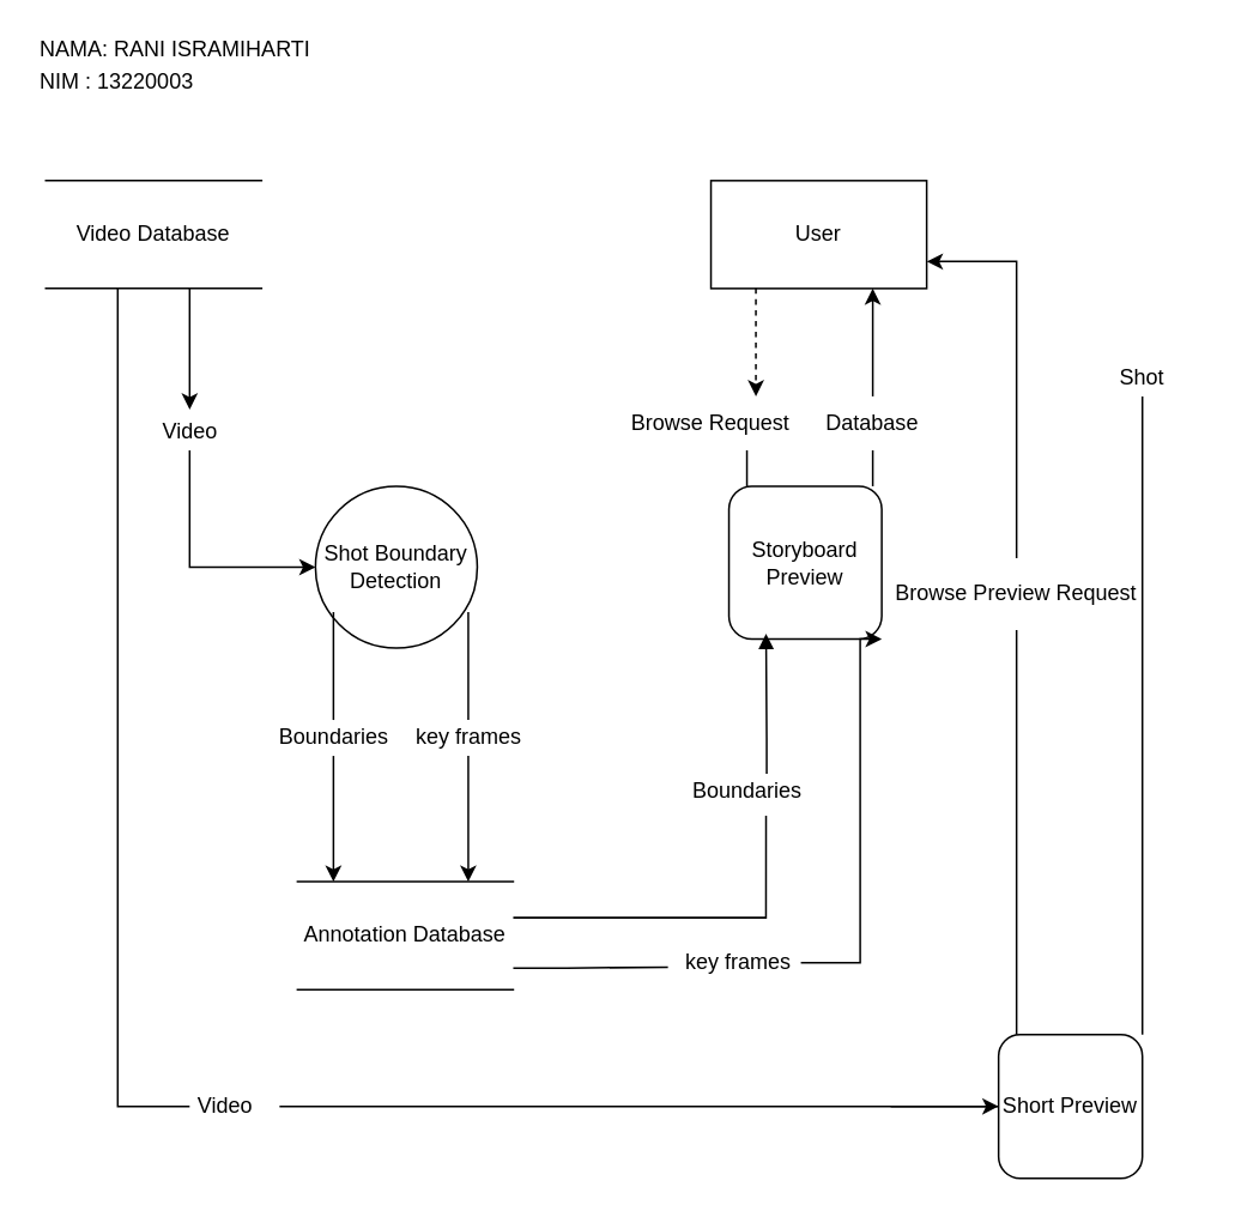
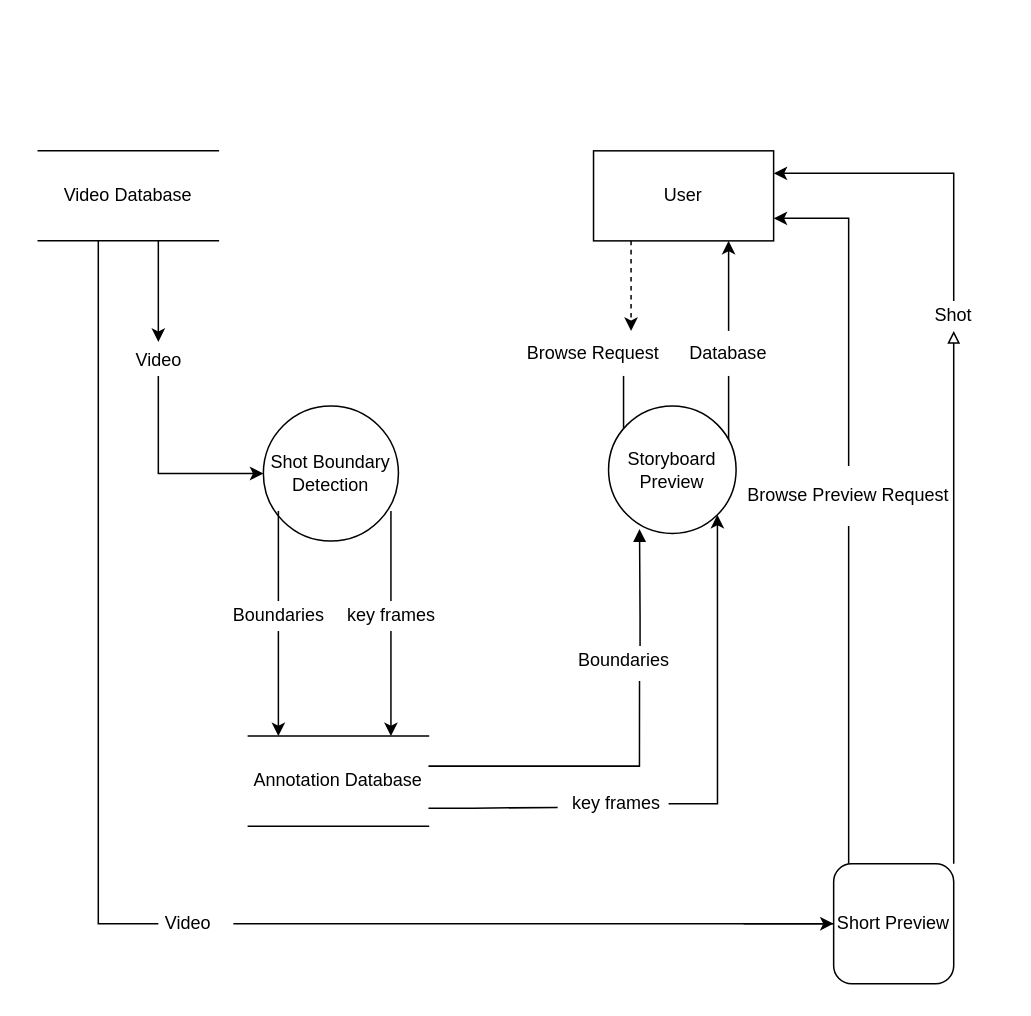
- <mxCell id="39" value="&lt;p style=&quot;line-height: 1.5&quot;&gt;NAMA: RANI ISRAMIHARTI&lt;br style=&quot;font-size: 13px&quot;&gt;NIM : 13220003&lt;/p&gt;" style="text;html=1;strokeColor=none;fillColor=none;align=left;verticalAlign=middle;whiteSpace=wrap;rounded=0;" vertex="1" parent="1"><mxGeometry x="20" y="20" width="215" height="30" as="geometry" /></mxCell>
+ <mxCell id="37" style="edgeStyle=orthogonalEdgeStyle;rounded=0;orthogonalLoop=1;jettySize=auto;html=1;entryX=1;entryY=0.25;entryDx=0;entryDy=0;endArrow=classic;endFill=1;" edge="1" parent="1" source="38" target="28"><mxGeometry relative="1" as="geometry"><Array as="points"><mxPoint x="635" y="115" /></Array></mxGeometry></mxCell>
- <mxCell id="33" style="edgeStyle=orthogonalEdgeStyle;rounded=0;orthogonalLoop=1;jettySize=auto;html=1;entryX=0.5;entryY=1;entryDx=0;entryDy=0;endArrow=none;endFill=0;" edge="1" parent="1" source="34" target="38"><mxGeometry relative="1" as="geometry"><Array as="points"><mxPoint x="635" y="220" /></Array></mxGeometry></mxCell>
+ <mxCell id="33" style="edgeStyle=orthogonalEdgeStyle;rounded=0;orthogonalLoop=1;jettySize=auto;html=1;entryX=0.5;entryY=1;entryDx=0;entryDy=0;endArrow=block;endFill=0;" edge="1" parent="1" source="34" target="38"><mxGeometry relative="1" as="geometry"><Array as="points"><mxPoint x="635" y="220" /></Array></mxGeometry></mxCell>
- <mxCell id="19" value="Storyboard&lt;br&gt;Preview" style="whiteSpace=wrap;html=1;aspect=fixed;strokeWidth=1;fillColor=none;strokeColor=default;rounded=1;" vertex="1" parent="1"><mxGeometry x="405" y="270" width="85" height="85" as="geometry" /></mxCell>
+ <mxCell id="19" value="Storyboard&lt;br&gt;Preview" style="ellipse;whiteSpace=wrap;html=1;aspect=fixed;strokeWidth=1;fillColor=none;strokeColor=default;" vertex="1" parent="1"><mxGeometry x="405" y="270" width="85" height="85" as="geometry" /></mxCell>
